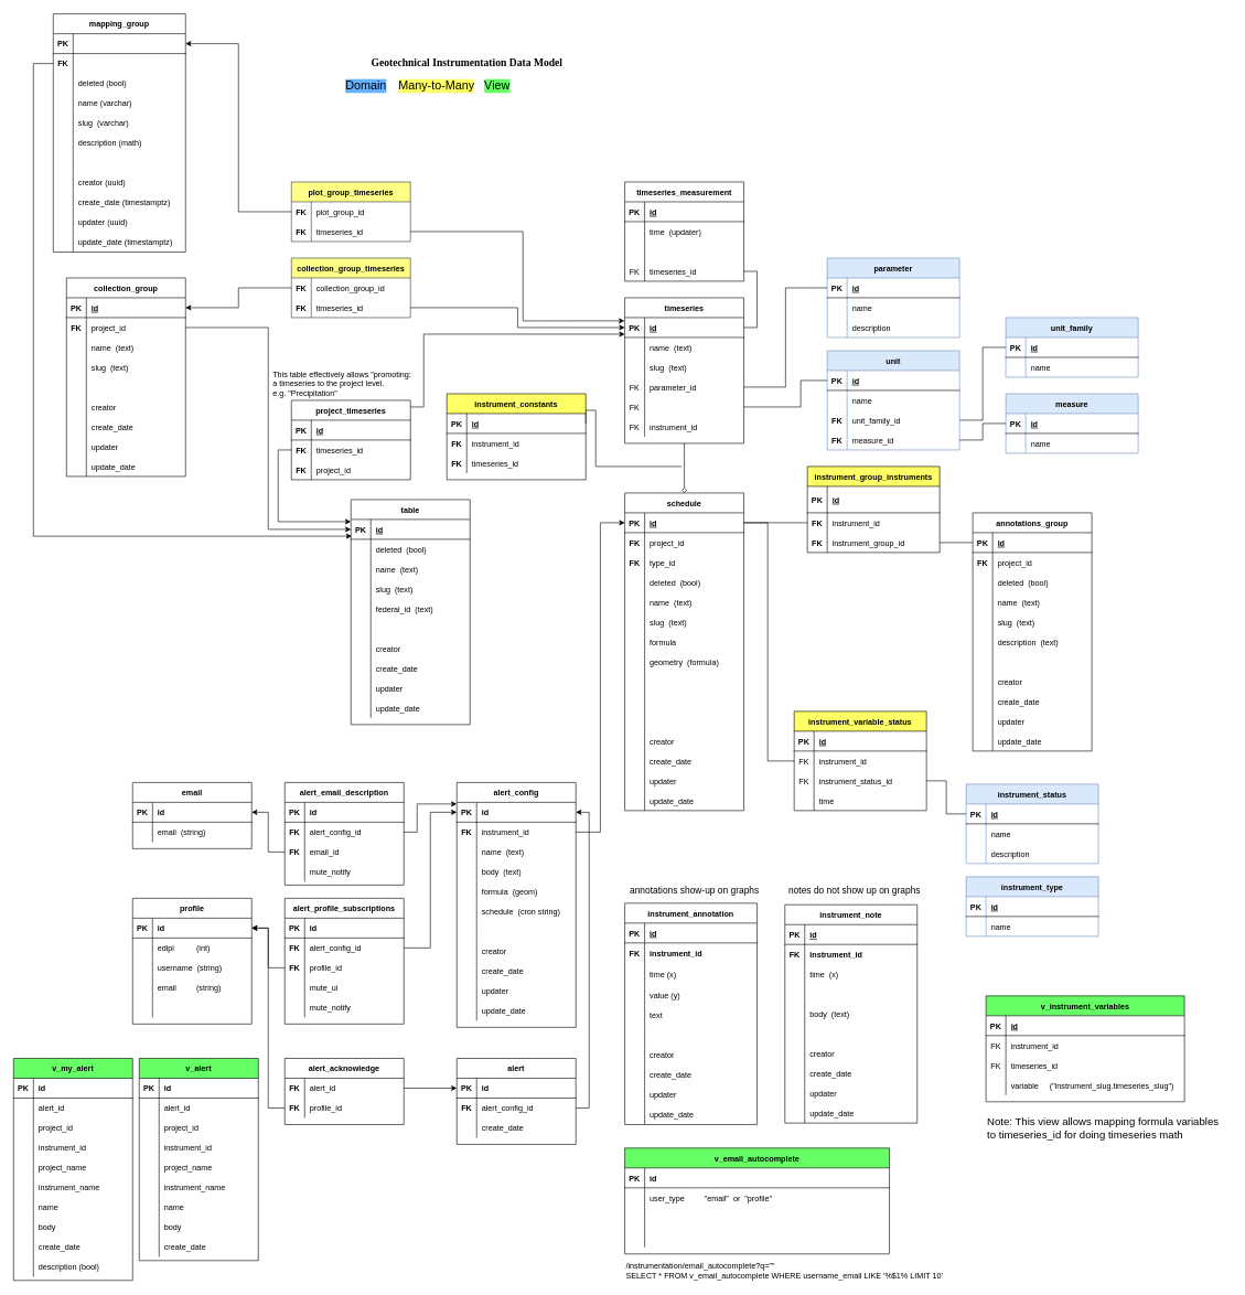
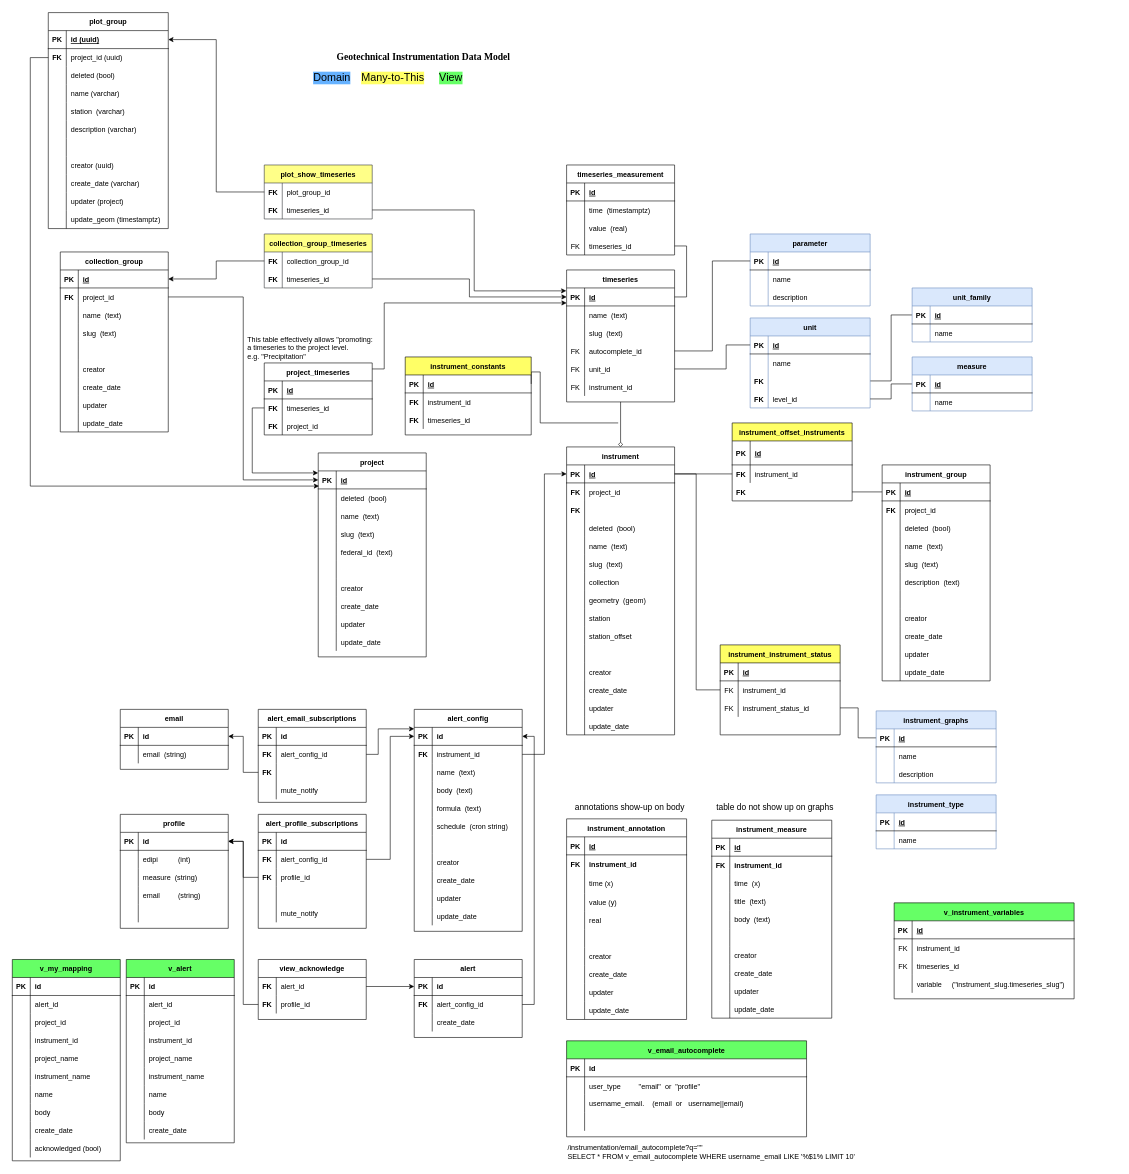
- <mxCell id="557" value="mapping_group" style="shape=table;startSize=30;container=1;collapsible=1;childLayout=tableLayout;fixedRows=1;rowLines=0;fontStyle=1;align=center;resizeLast=1;" vertex="1" parent="1"><mxGeometry x="80" y="20" width="200" height="360" as="geometry" /></mxCell>
+ <mxCell id="557" value="plot_group" style="shape=table;startSize=30;container=1;collapsible=1;childLayout=tableLayout;fixedRows=1;rowLines=0;fontStyle=1;align=center;resizeLast=1;" vertex="1" parent="1"><mxGeometry x="80" y="20" width="200" height="360" as="geometry" /></mxCell>
+ <mxCell id="560" value="id (uuid)" style="shape=partialRectangle;connectable=0;fillColor=none;top=0;left=0;bottom=0;right=0;align=left;spacingLeft=6;fontStyle=5;overflow=hidden;" vertex="1" parent="558"><mxGeometry x="30" width="170" height="30" as="geometry" /></mxCell>
+ <mxCell id="563" value="project_id (uuid)" style="shape=partialRectangle;connectable=0;fillColor=none;top=0;left=0;bottom=0;right=0;align=left;spacingLeft=6;overflow=hidden;" vertex="1" parent="561"><mxGeometry x="30" width="170" height="30" as="geometry" /></mxCell>
- <mxCell id="260" value="Many-to-Many" style="text;html=1;align=left;verticalAlign=middle;resizable=0;points=[];autosize=1;fontSize=18;fontColor=#000000;labelBackgroundColor=#FFFF66;" parent="1" vertex="1"><mxGeometry x="600" y="114" width="130" height="30" as="geometry" /></mxCell>
+ <mxCell id="260" value="Many-to-This" style="text;html=1;align=left;verticalAlign=middle;resizable=0;points=[];autosize=1;fontSize=18;fontColor=#000000;labelBackgroundColor=#FFFF66;" parent="1" vertex="1"><mxGeometry x="600" y="114" width="130" height="30" as="geometry" /></mxCell>
- <mxCell id="572" value="slug  (varchar)" style="shape=partialRectangle;connectable=0;fillColor=none;top=0;left=0;bottom=0;right=0;align=left;spacingLeft=6;overflow=hidden;" vertex="1" parent="570"><mxGeometry x="30" width="170" height="30" as="geometry" /></mxCell>
+ <mxCell id="572" value="station  (varchar)" style="shape=partialRectangle;connectable=0;fillColor=none;top=0;left=0;bottom=0;right=0;align=left;spacingLeft=6;overflow=hidden;" vertex="1" parent="570"><mxGeometry x="30" width="170" height="30" as="geometry" /></mxCell>
- <mxCell id="575" value="description (math)" style="shape=partialRectangle;connectable=0;fillColor=none;top=0;left=0;bottom=0;right=0;align=left;spacingLeft=6;overflow=hidden;" vertex="1" parent="573"><mxGeometry x="30" width="170" height="30" as="geometry" /></mxCell>
+ <mxCell id="575" value="description (varchar)" style="shape=partialRectangle;connectable=0;fillColor=none;top=0;left=0;bottom=0;right=0;align=left;spacingLeft=6;overflow=hidden;" vertex="1" parent="573"><mxGeometry x="30" width="170" height="30" as="geometry" /></mxCell>
- <mxCell id="591" value="plot_group_timeseries" style="shape=table;startSize=30;container=1;collapsible=1;childLayout=tableLayout;fixedRows=1;rowLines=0;fontStyle=1;align=center;resizeLast=1;fillColor=#ffff88;strokeColor=#36393d;" vertex="1" parent="1"><mxGeometry x="440" y="274" width="180" height="90" as="geometry"><mxRectangle x="80" y="-330" width="160" height="30" as="alternateBounds" /></mxGeometry></mxCell>
+ <mxCell id="591" value="plot_show_timeseries" style="shape=table;startSize=30;container=1;collapsible=1;childLayout=tableLayout;fixedRows=1;rowLines=0;fontStyle=1;align=center;resizeLast=1;fillColor=#ffff88;strokeColor=#36393d;" vertex="1" parent="1"><mxGeometry x="440" y="274" width="180" height="90" as="geometry"><mxRectangle x="80" y="-330" width="160" height="30" as="alternateBounds" /></mxGeometry></mxCell>
- <mxCell id="584" value="create_date (timestamptz)" style="shape=partialRectangle;connectable=0;fillColor=none;top=0;left=0;bottom=0;right=0;align=left;spacingLeft=6;overflow=hidden;" vertex="1" parent="582"><mxGeometry x="30" width="170" height="30" as="geometry" /></mxCell>
+ <mxCell id="584" value="create_date (varchar)" style="shape=partialRectangle;connectable=0;fillColor=none;top=0;left=0;bottom=0;right=0;align=left;spacingLeft=6;overflow=hidden;" vertex="1" parent="582"><mxGeometry x="30" width="170" height="30" as="geometry" /></mxCell>
- <mxCell id="587" value="updater (uuid)" style="shape=partialRectangle;connectable=0;fillColor=none;top=0;left=0;bottom=0;right=0;align=left;spacingLeft=6;overflow=hidden;" vertex="1" parent="585"><mxGeometry x="30" width="170" height="30" as="geometry" /></mxCell>
+ <mxCell id="587" value="updater (project)" style="shape=partialRectangle;connectable=0;fillColor=none;top=0;left=0;bottom=0;right=0;align=left;spacingLeft=6;overflow=hidden;" vertex="1" parent="585"><mxGeometry x="30" width="170" height="30" as="geometry" /></mxCell>
- <mxCell id="249" value="time  (updater)" style="shape=partialRectangle;connectable=0;fillColor=none;top=0;left=0;bottom=0;right=0;align=left;spacingLeft=6;overflow=hidden;" parent="247" vertex="1"><mxGeometry x="30" width="150" height="30" as="geometry" /></mxCell>
+ <mxCell id="249" value="time  (timestamptz)" style="shape=partialRectangle;connectable=0;fillColor=none;top=0;left=0;bottom=0;right=0;align=left;spacingLeft=6;overflow=hidden;" parent="247" vertex="1"><mxGeometry x="30" width="150" height="30" as="geometry" /></mxCell>
- <mxCell id="590" value="update_date (timestamptz)" style="shape=partialRectangle;connectable=0;fillColor=none;top=0;left=0;bottom=0;right=0;align=left;spacingLeft=6;overflow=hidden;" vertex="1" parent="588"><mxGeometry x="30" width="170" height="30" as="geometry" /></mxCell>
+ <mxCell id="590" value="update_geom (timestamptz)" style="shape=partialRectangle;connectable=0;fillColor=none;top=0;left=0;bottom=0;right=0;align=left;spacingLeft=6;overflow=hidden;" vertex="1" parent="588"><mxGeometry x="30" width="170" height="30" as="geometry" /></mxCell>
+ <mxCell id="252" value="value  (real)" style="shape=partialRectangle;connectable=0;fillColor=none;top=0;left=0;bottom=0;right=0;align=left;spacingLeft=6;overflow=hidden;" parent="250" vertex="1"><mxGeometry x="30" width="150" height="30" as="geometry" /></mxCell>
- <mxCell id="64" value="parameter_id" style="shape=partialRectangle;connectable=0;fillColor=none;top=0;left=0;bottom=0;right=0;align=left;spacingLeft=6;overflow=hidden;" parent="62" vertex="1"><mxGeometry x="30" width="150" height="30" as="geometry" /></mxCell>
+ <mxCell id="64" value="autocomplete_id" style="shape=partialRectangle;connectable=0;fillColor=none;top=0;left=0;bottom=0;right=0;align=left;spacingLeft=6;overflow=hidden;" parent="62" vertex="1"><mxGeometry x="30" width="150" height="30" as="geometry" /></mxCell>
+ <mxCell id="67" value="unit_id" style="shape=partialRectangle;connectable=0;fillColor=none;top=0;left=0;bottom=0;right=0;align=left;spacingLeft=6;overflow=hidden;" parent="65" vertex="1"><mxGeometry x="30" width="150" height="30" as="geometry" /></mxCell>
- <mxCell id="231" value="unit_family_id" style="shape=partialRectangle;connectable=0;fillColor=none;top=0;left=0;bottom=0;right=0;align=left;spacingLeft=6;overflow=hidden;" parent="229" vertex="1"><mxGeometry x="30" width="170.0" height="30" as="geometry" /></mxCell>
- <mxCell id="234" value="measure_id" style="shape=partialRectangle;connectable=0;fillColor=none;top=0;left=0;bottom=0;right=0;align=left;spacingLeft=6;overflow=hidden;" parent="232" vertex="1"><mxGeometry x="30" width="170.0" height="30" as="geometry" /></mxCell>
+ <mxCell id="234" value="level_id" style="shape=partialRectangle;connectable=0;fillColor=none;top=0;left=0;bottom=0;right=0;align=left;spacingLeft=6;overflow=hidden;" parent="232" vertex="1"><mxGeometry x="30" width="170.0" height="30" as="geometry" /></mxCell>
- <mxCell id="76" value="instrument_group_instruments" style="shape=table;startSize=30;container=1;collapsible=1;childLayout=tableLayout;fixedRows=1;rowLines=0;fontStyle=1;align=center;resizeLast=1;labelBackgroundColor=#FFFF66;fillColor=#FFFF66;" parent="1" vertex="1"><mxGeometry x="1220" y="704" width="200.0" height="130" as="geometry" /></mxCell>
+ <mxCell id="76" value="instrument_offset_instruments" style="shape=table;startSize=30;container=1;collapsible=1;childLayout=tableLayout;fixedRows=1;rowLines=0;fontStyle=1;align=center;resizeLast=1;labelBackgroundColor=#FFFF66;fillColor=#FFFF66;" parent="1" vertex="1"><mxGeometry x="1220" y="704" width="200.0" height="130" as="geometry" /></mxCell>
- <mxCell id="5" value="schedule" style="shape=table;startSize=30;container=1;collapsible=1;childLayout=tableLayout;fixedRows=1;rowLines=0;fontStyle=1;align=center;resizeLast=1;" parent="1" vertex="1"><mxGeometry x="944" y="744" width="180" height="480" as="geometry" /></mxCell>
+ <mxCell id="5" value="instrument" style="shape=table;startSize=30;container=1;collapsible=1;childLayout=tableLayout;fixedRows=1;rowLines=0;fontStyle=1;align=center;resizeLast=1;" parent="1" vertex="1"><mxGeometry x="944" y="744" width="180" height="480" as="geometry" /></mxCell>
- <mxCell id="334" value="table" style="shape=table;startSize=30;container=1;collapsible=1;childLayout=tableLayout;fixedRows=1;rowLines=0;fontStyle=1;align=center;resizeLast=1;" parent="1" vertex="1"><mxGeometry x="530" y="754" width="180" height="340" as="geometry" /></mxCell>
+ <mxCell id="334" value="project" style="shape=table;startSize=30;container=1;collapsible=1;childLayout=tableLayout;fixedRows=1;rowLines=0;fontStyle=1;align=center;resizeLast=1;" parent="1" vertex="1"><mxGeometry x="530" y="754" width="180" height="340" as="geometry" /></mxCell>
- <mxCell id="86" value="annotations_group" style="shape=table;startSize=30;container=1;collapsible=1;childLayout=tableLayout;fixedRows=1;rowLines=0;fontStyle=1;align=center;resizeLast=1;" parent="1" vertex="1"><mxGeometry x="1470" y="774" width="180" height="360" as="geometry" /></mxCell>
+ <mxCell id="86" value="instrument_group" style="shape=table;startSize=30;container=1;collapsible=1;childLayout=tableLayout;fixedRows=1;rowLines=0;fontStyle=1;align=center;resizeLast=1;" parent="1" vertex="1"><mxGeometry x="1470" y="774" width="180" height="360" as="geometry" /></mxCell>
- <mxCell id="85" value="instrument_group_id" style="shape=partialRectangle;connectable=0;fillColor=none;top=0;left=0;bottom=0;right=0;align=left;spacingLeft=6;overflow=hidden;" parent="83" vertex="1"><mxGeometry x="30" width="170.0" height="30" as="geometry" /></mxCell>
- <mxCell id="14" value="type_id" style="shape=partialRectangle;connectable=0;fillColor=none;top=0;left=0;bottom=0;right=0;align=left;spacingLeft=6;overflow=hidden;" parent="12" vertex="1"><mxGeometry x="30" width="150" height="30" as="geometry" /></mxCell>
- <mxCell id="26" value="formula" style="shape=partialRectangle;connectable=0;fillColor=none;top=0;left=0;bottom=0;right=0;align=left;spacingLeft=6;overflow=hidden;" parent="24" vertex="1"><mxGeometry x="30" width="150" height="30" as="geometry" /></mxCell>
+ <mxCell id="26" value="collection" style="shape=partialRectangle;connectable=0;fillColor=none;top=0;left=0;bottom=0;right=0;align=left;spacingLeft=6;overflow=hidden;" parent="24" vertex="1"><mxGeometry x="30" width="150" height="30" as="geometry" /></mxCell>
- <mxCell id="29" value="geometry  (formula)" style="shape=partialRectangle;connectable=0;fillColor=none;top=0;left=0;bottom=0;right=0;align=left;spacingLeft=6;overflow=hidden;" parent="27" vertex="1"><mxGeometry x="30" width="150" height="30" as="geometry" /></mxCell>
+ <mxCell id="29" value="geometry  (geom)" style="shape=partialRectangle;connectable=0;fillColor=none;top=0;left=0;bottom=0;right=0;align=left;spacingLeft=6;overflow=hidden;" parent="27" vertex="1"><mxGeometry x="30" width="150" height="30" as="geometry" /></mxCell>
+ <mxCell id="32" value="station" style="shape=partialRectangle;connectable=0;fillColor=none;top=0;left=0;bottom=0;right=0;align=left;spacingLeft=6;overflow=hidden;" parent="30" vertex="1"><mxGeometry x="30" width="150" height="30" as="geometry" /></mxCell>
+ <mxCell id="35" value="station_offset" style="shape=partialRectangle;connectable=0;fillColor=none;top=0;left=0;bottom=0;right=0;align=left;spacingLeft=6;overflow=hidden;" parent="33" vertex="1"><mxGeometry x="30" width="150" height="30" as="geometry" /></mxCell>
- <mxCell id="120" value="instrument_variable_status" style="shape=table;startSize=30;container=1;collapsible=1;childLayout=tableLayout;fixedRows=1;rowLines=0;fontStyle=1;align=center;resizeLast=1;labelBackgroundColor=#FFFF66;fillColor=#FFFF66;" parent="1" vertex="1"><mxGeometry x="1200" y="1074" width="200.0" height="150" as="geometry" /></mxCell>
+ <mxCell id="120" value="instrument_instrument_status" style="shape=table;startSize=30;container=1;collapsible=1;childLayout=tableLayout;fixedRows=1;rowLines=0;fontStyle=1;align=center;resizeLast=1;labelBackgroundColor=#FFFF66;fillColor=#FFFF66;" parent="1" vertex="1"><mxGeometry x="1200" y="1074" width="200.0" height="150" as="geometry" /></mxCell>
- <mxCell id="376" value="alert_email_description" style="shape=table;startSize=30;container=1;collapsible=1;childLayout=tableLayout;fixedRows=1;rowLines=0;fontStyle=1;align=center;resizeLast=1;" parent="1" vertex="1"><mxGeometry x="430" y="1181.5" width="180" height="155" as="geometry" /></mxCell>
+ <mxCell id="376" value="alert_email_subscriptions" style="shape=table;startSize=30;container=1;collapsible=1;childLayout=tableLayout;fixedRows=1;rowLines=0;fontStyle=1;align=center;resizeLast=1;" parent="1" vertex="1"><mxGeometry x="430" y="1181.5" width="180" height="155" as="geometry" /></mxCell>
- <mxCell id="133" value="instrument_status" style="shape=table;startSize=30;container=1;collapsible=1;childLayout=tableLayout;fixedRows=1;rowLines=0;fontStyle=1;align=center;resizeLast=1;labelBackgroundColor=none;labelBorderColor=none;fillColor=#dae8fc;strokeColor=#6c8ebf;" parent="1" vertex="1"><mxGeometry x="1460" y="1184" width="200.0" height="120" as="geometry" /></mxCell>
+ <mxCell id="133" value="instrument_graphs" style="shape=table;startSize=30;container=1;collapsible=1;childLayout=tableLayout;fixedRows=1;rowLines=0;fontStyle=1;align=center;resizeLast=1;labelBackgroundColor=none;labelBorderColor=none;fillColor=#dae8fc;strokeColor=#6c8ebf;" parent="1" vertex="1"><mxGeometry x="1460" y="1184" width="200.0" height="120" as="geometry" /></mxCell>
- <mxCell id="132" value="time" style="shape=partialRectangle;connectable=0;fillColor=none;top=0;left=0;bottom=0;right=0;align=left;spacingLeft=6;overflow=hidden;" parent="130" vertex="1"><mxGeometry x="30" width="170.0" height="30" as="geometry" /></mxCell>
- <mxCell id="385" value="email_id" style="shape=partialRectangle;connectable=0;fillColor=none;top=0;left=0;bottom=0;right=0;align=left;spacingLeft=6;overflow=hidden;" parent="383" vertex="1"><mxGeometry x="30" width="150" height="30" as="geometry" /></mxCell>
- <mxCell id="257" value="annotations show-up on graphs" style="text;html=1;align=center;verticalAlign=middle;resizable=0;points=[];autosize=1;fontSize=14;fontColor=#000000;" parent="1" vertex="1"><mxGeometry x="944" y="1334" width="210" height="20" as="geometry" /></mxCell>
+ <mxCell id="257" value="annotations show-up on body" style="text;html=1;align=center;verticalAlign=middle;resizable=0;points=[];autosize=1;fontSize=14;fontColor=#000000;" parent="1" vertex="1"><mxGeometry x="944" y="1334" width="210" height="20" as="geometry" /></mxCell>
- <mxCell id="258" value="notes do not show up on graphs" style="text;html=1;align=center;verticalAlign=middle;resizable=0;points=[];autosize=1;fontSize=14;fontColor=#000000;" parent="1" vertex="1"><mxGeometry x="1186" y="1334" width="210" height="20" as="geometry" /></mxCell>
+ <mxCell id="258" value="table do not show up on graphs" style="text;html=1;align=center;verticalAlign=middle;resizable=0;points=[];autosize=1;fontSize=14;fontColor=#000000;" parent="1" vertex="1"><mxGeometry x="1186" y="1334" width="210" height="20" as="geometry" /></mxCell>
- <mxCell id="305" value="formula  (geom)" style="shape=partialRectangle;connectable=0;fillColor=none;top=0;left=0;bottom=0;right=0;align=left;spacingLeft=6;overflow=hidden;" parent="303" vertex="1"><mxGeometry x="30" width="150" height="30" as="geometry" /></mxCell>
+ <mxCell id="305" value="formula  (text)" style="shape=partialRectangle;connectable=0;fillColor=none;top=0;left=0;bottom=0;right=0;align=left;spacingLeft=6;overflow=hidden;" parent="303" vertex="1"><mxGeometry x="30" width="150" height="30" as="geometry" /></mxCell>
- <mxCell id="181" value="instrument_note" style="shape=table;startSize=30;container=1;collapsible=1;childLayout=tableLayout;fixedRows=1;rowLines=0;fontStyle=1;align=center;resizeLast=1;" parent="1" vertex="1"><mxGeometry x="1186" y="1366.22" width="200" height="330" as="geometry" /></mxCell>
+ <mxCell id="181" value="instrument_measure" style="shape=table;startSize=30;container=1;collapsible=1;childLayout=tableLayout;fixedRows=1;rowLines=0;fontStyle=1;align=center;resizeLast=1;" parent="1" vertex="1"><mxGeometry x="1186" y="1366.22" width="200" height="330" as="geometry" /></mxCell>
- <mxCell id="414" value="username  (string)" style="shape=partialRectangle;connectable=0;fillColor=none;top=0;left=0;bottom=0;right=0;align=left;spacingLeft=6;overflow=hidden;" parent="412" vertex="1"><mxGeometry x="30" width="150" height="30" as="geometry" /></mxCell>
+ <mxCell id="414" value="measure  (string)" style="shape=partialRectangle;connectable=0;fillColor=none;top=0;left=0;bottom=0;right=0;align=left;spacingLeft=6;overflow=hidden;" parent="412" vertex="1"><mxGeometry x="30" width="150" height="30" as="geometry" /></mxCell>
- <mxCell id="401" value="mute_ui" style="shape=partialRectangle;connectable=0;fillColor=none;top=0;left=0;bottom=0;right=0;align=left;spacingLeft=6;overflow=hidden;" parent="399" vertex="1"><mxGeometry x="30" width="150" height="30" as="geometry" /></mxCell>
+ <mxCell id="193" value="title  (text)" style="shape=partialRectangle;connectable=0;fillColor=none;top=0;left=0;bottom=0;right=0;align=left;spacingLeft=6;overflow=hidden;" parent="191" vertex="1"><mxGeometry x="30" width="170" height="30" as="geometry" /></mxCell>
- <mxCell id="165" value="text" style="shape=partialRectangle;connectable=0;fillColor=none;top=0;left=0;bottom=0;right=0;align=left;spacingLeft=6;overflow=hidden;" parent="163" vertex="1"><mxGeometry x="30" width="170" height="30" as="geometry" /></mxCell>
+ <mxCell id="165" value="real" style="shape=partialRectangle;connectable=0;fillColor=none;top=0;left=0;bottom=0;right=0;align=left;spacingLeft=6;overflow=hidden;" parent="163" vertex="1"><mxGeometry x="30" width="170" height="30" as="geometry" /></mxCell>
- <mxCell id="462" value="v_my_alert" style="shape=table;startSize=30;container=1;collapsible=1;childLayout=tableLayout;fixedRows=1;rowLines=0;fontStyle=1;align=center;resizeLast=1;labelBackgroundColor=#66FF66;fillColor=#66FF66;" parent="1" vertex="1"><mxGeometry x="20" y="1598.44" width="180" height="335.56" as="geometry" /></mxCell>
+ <mxCell id="462" value="v_my_mapping" style="shape=table;startSize=30;container=1;collapsible=1;childLayout=tableLayout;fixedRows=1;rowLines=0;fontStyle=1;align=center;resizeLast=1;labelBackgroundColor=#66FF66;fillColor=#66FF66;" parent="1" vertex="1"><mxGeometry x="20" y="1598.44" width="180" height="335.56" as="geometry" /></mxCell>
- <mxCell id="455" value="alert_acknowledge" style="shape=table;startSize=30;container=1;collapsible=1;childLayout=tableLayout;fixedRows=1;rowLines=0;fontStyle=1;align=center;resizeLast=1;" parent="1" vertex="1"><mxGeometry x="430" y="1598.44" width="180" height="100" as="geometry" /></mxCell>
+ <mxCell id="455" value="view_acknowledge" style="shape=table;startSize=30;container=1;collapsible=1;childLayout=tableLayout;fixedRows=1;rowLines=0;fontStyle=1;align=center;resizeLast=1;" parent="1" vertex="1"><mxGeometry x="430" y="1598.44" width="180" height="100" as="geometry" /></mxCell>
- <mxCell id="4" value="Note: This view allows mapping formula variables&lt;br&gt;to timeseries_id for doing timeseries math" style="text;html=1;align=left;verticalAlign=middle;resizable=0;points=[];autosize=1;fontSize=16;" parent="1" vertex="1"><mxGeometry x="1490" y="1684" width="370" height="40" as="geometry" /></mxCell>
+ <mxCell id="438" value="username_email.    (email  or   username||email)" style="shape=partialRectangle;connectable=0;fillColor=none;top=0;left=0;bottom=0;right=0;align=left;spacingLeft=6;overflow=hidden;" parent="436" vertex="1"><mxGeometry x="30" width="370" height="30" as="geometry" /></mxCell>
- <mxCell id="492" value="description (bool)" style="shape=partialRectangle;connectable=0;fillColor=none;top=0;left=0;bottom=0;right=0;align=left;spacingLeft=6;overflow=hidden;fontStyle=0" parent="490" vertex="1"><mxGeometry x="30" width="150" height="30" as="geometry" /></mxCell>
+ <mxCell id="492" value="acknowledged (bool)" style="shape=partialRectangle;connectable=0;fillColor=none;top=0;left=0;bottom=0;right=0;align=left;spacingLeft=6;overflow=hidden;fontStyle=0" parent="490" vertex="1"><mxGeometry x="30" width="150" height="30" as="geometry" /></mxCell>
